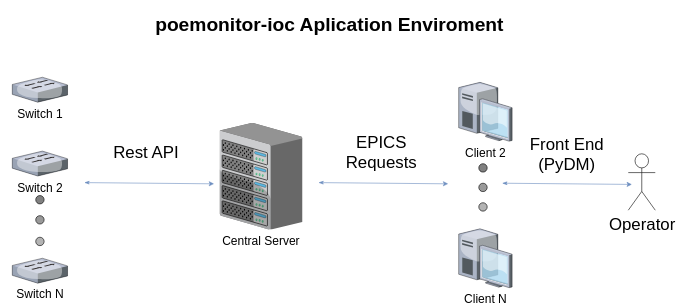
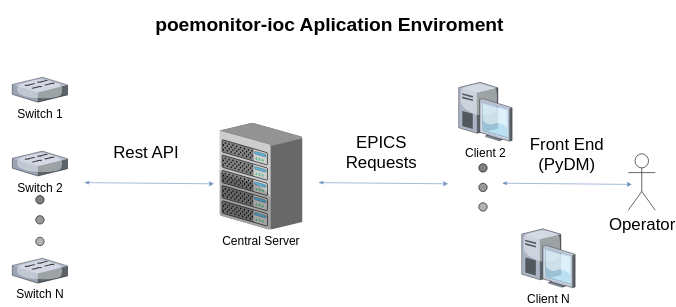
- <mxCell id="2" value="Client N" style="verticalLabelPosition=bottom;aspect=fixed;html=1;verticalAlign=top;strokeColor=none;shape=mxgraph.citrix.desktop;fillColor=#66B2FF;gradientColor=#0066CC;fontSize=20;" parent="1" vertex="1"><mxGeometry x="763.5" y="380.5" width="89" height="98" as="geometry" /></mxCell>
+ <mxCell id="2" value="Client N" style="verticalLabelPosition=bottom;aspect=fixed;html=1;verticalAlign=top;strokeColor=none;shape=mxgraph.citrix.desktop;fillColor=#66B2FF;gradientColor=#0066CC;fontSize=20;" parent="1" vertex="1"><mxGeometry x="868.5" y="380.5" width="89" height="98" as="geometry" /></mxCell>
